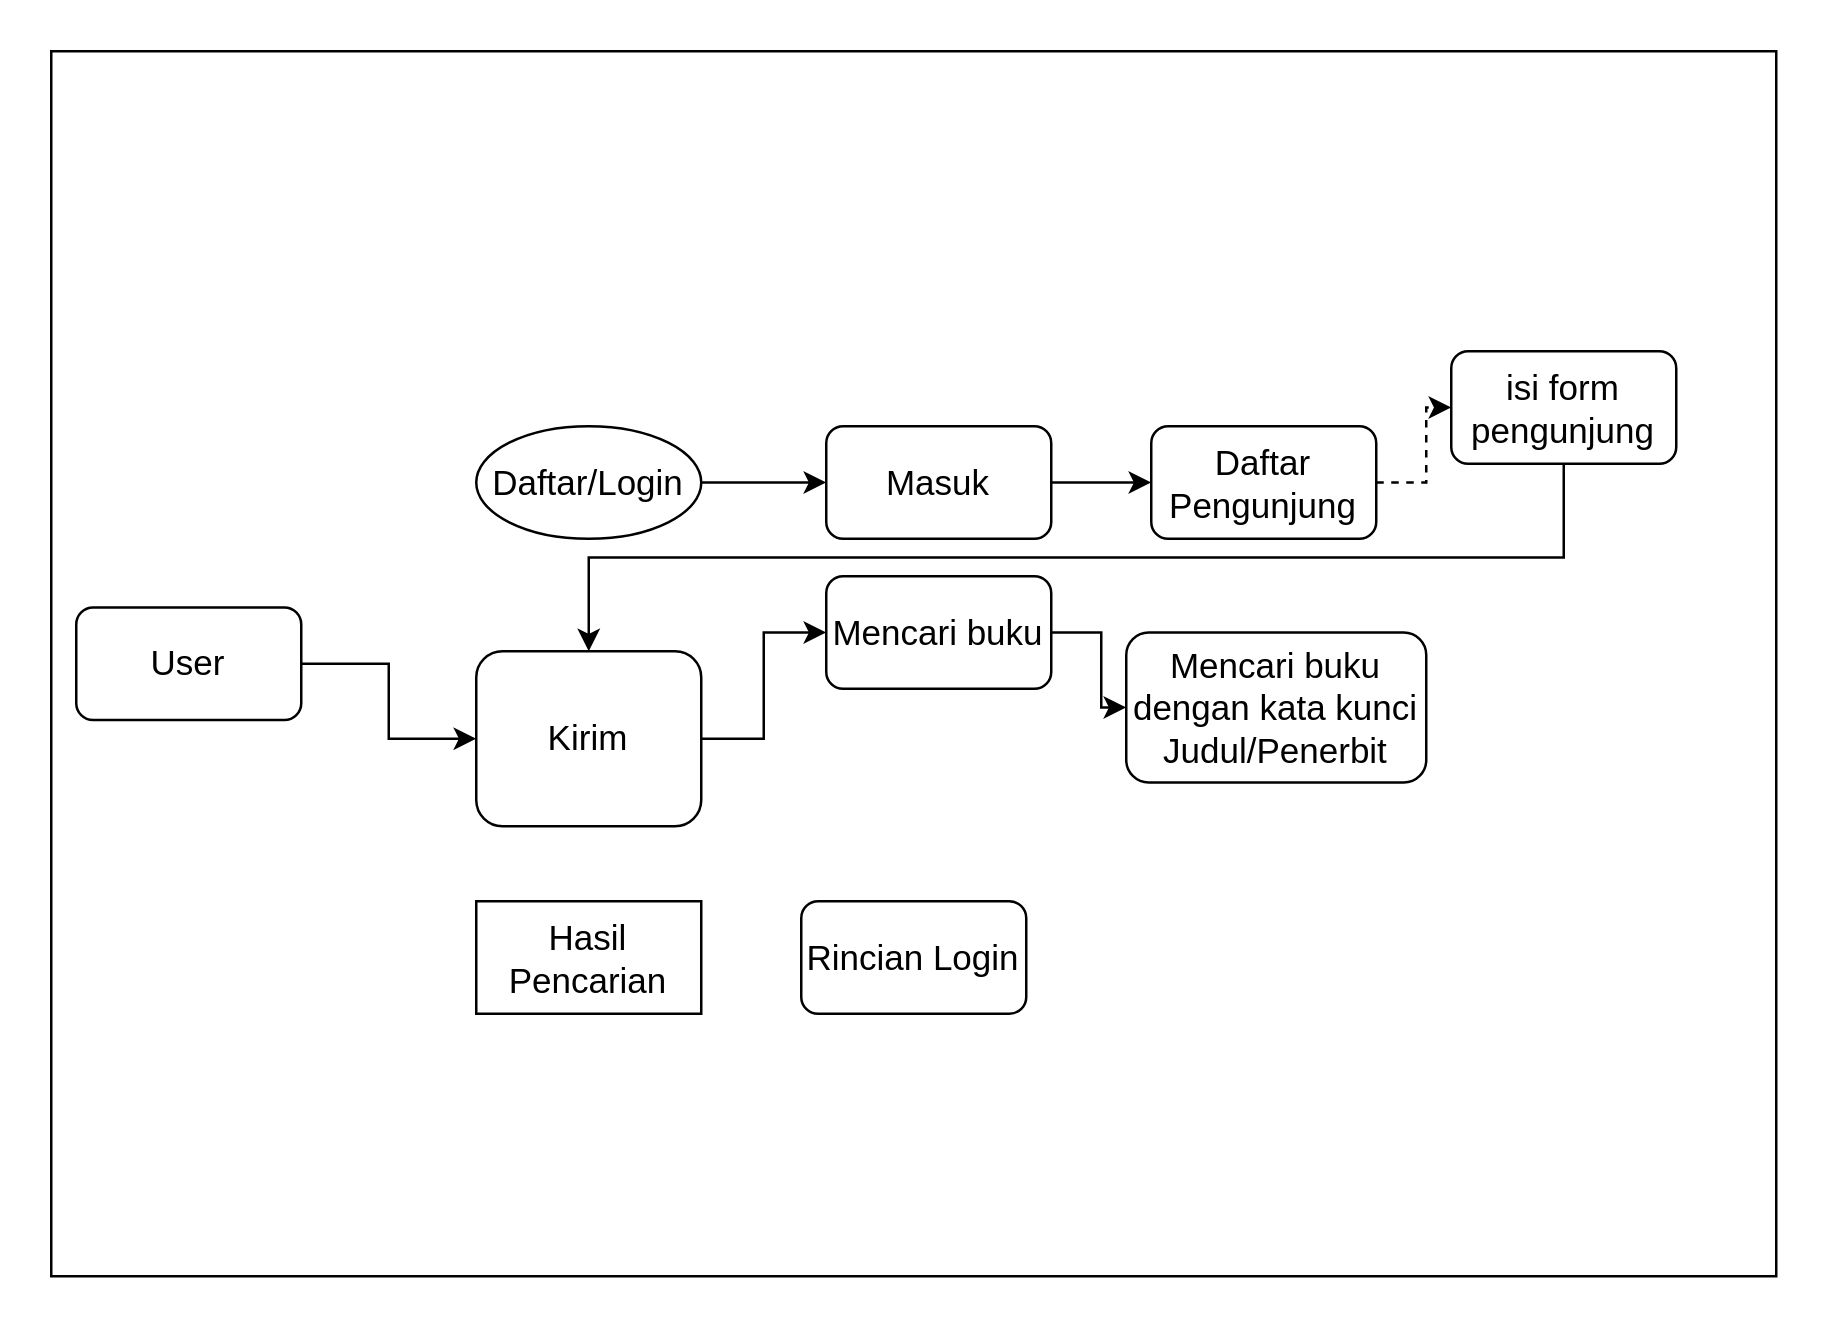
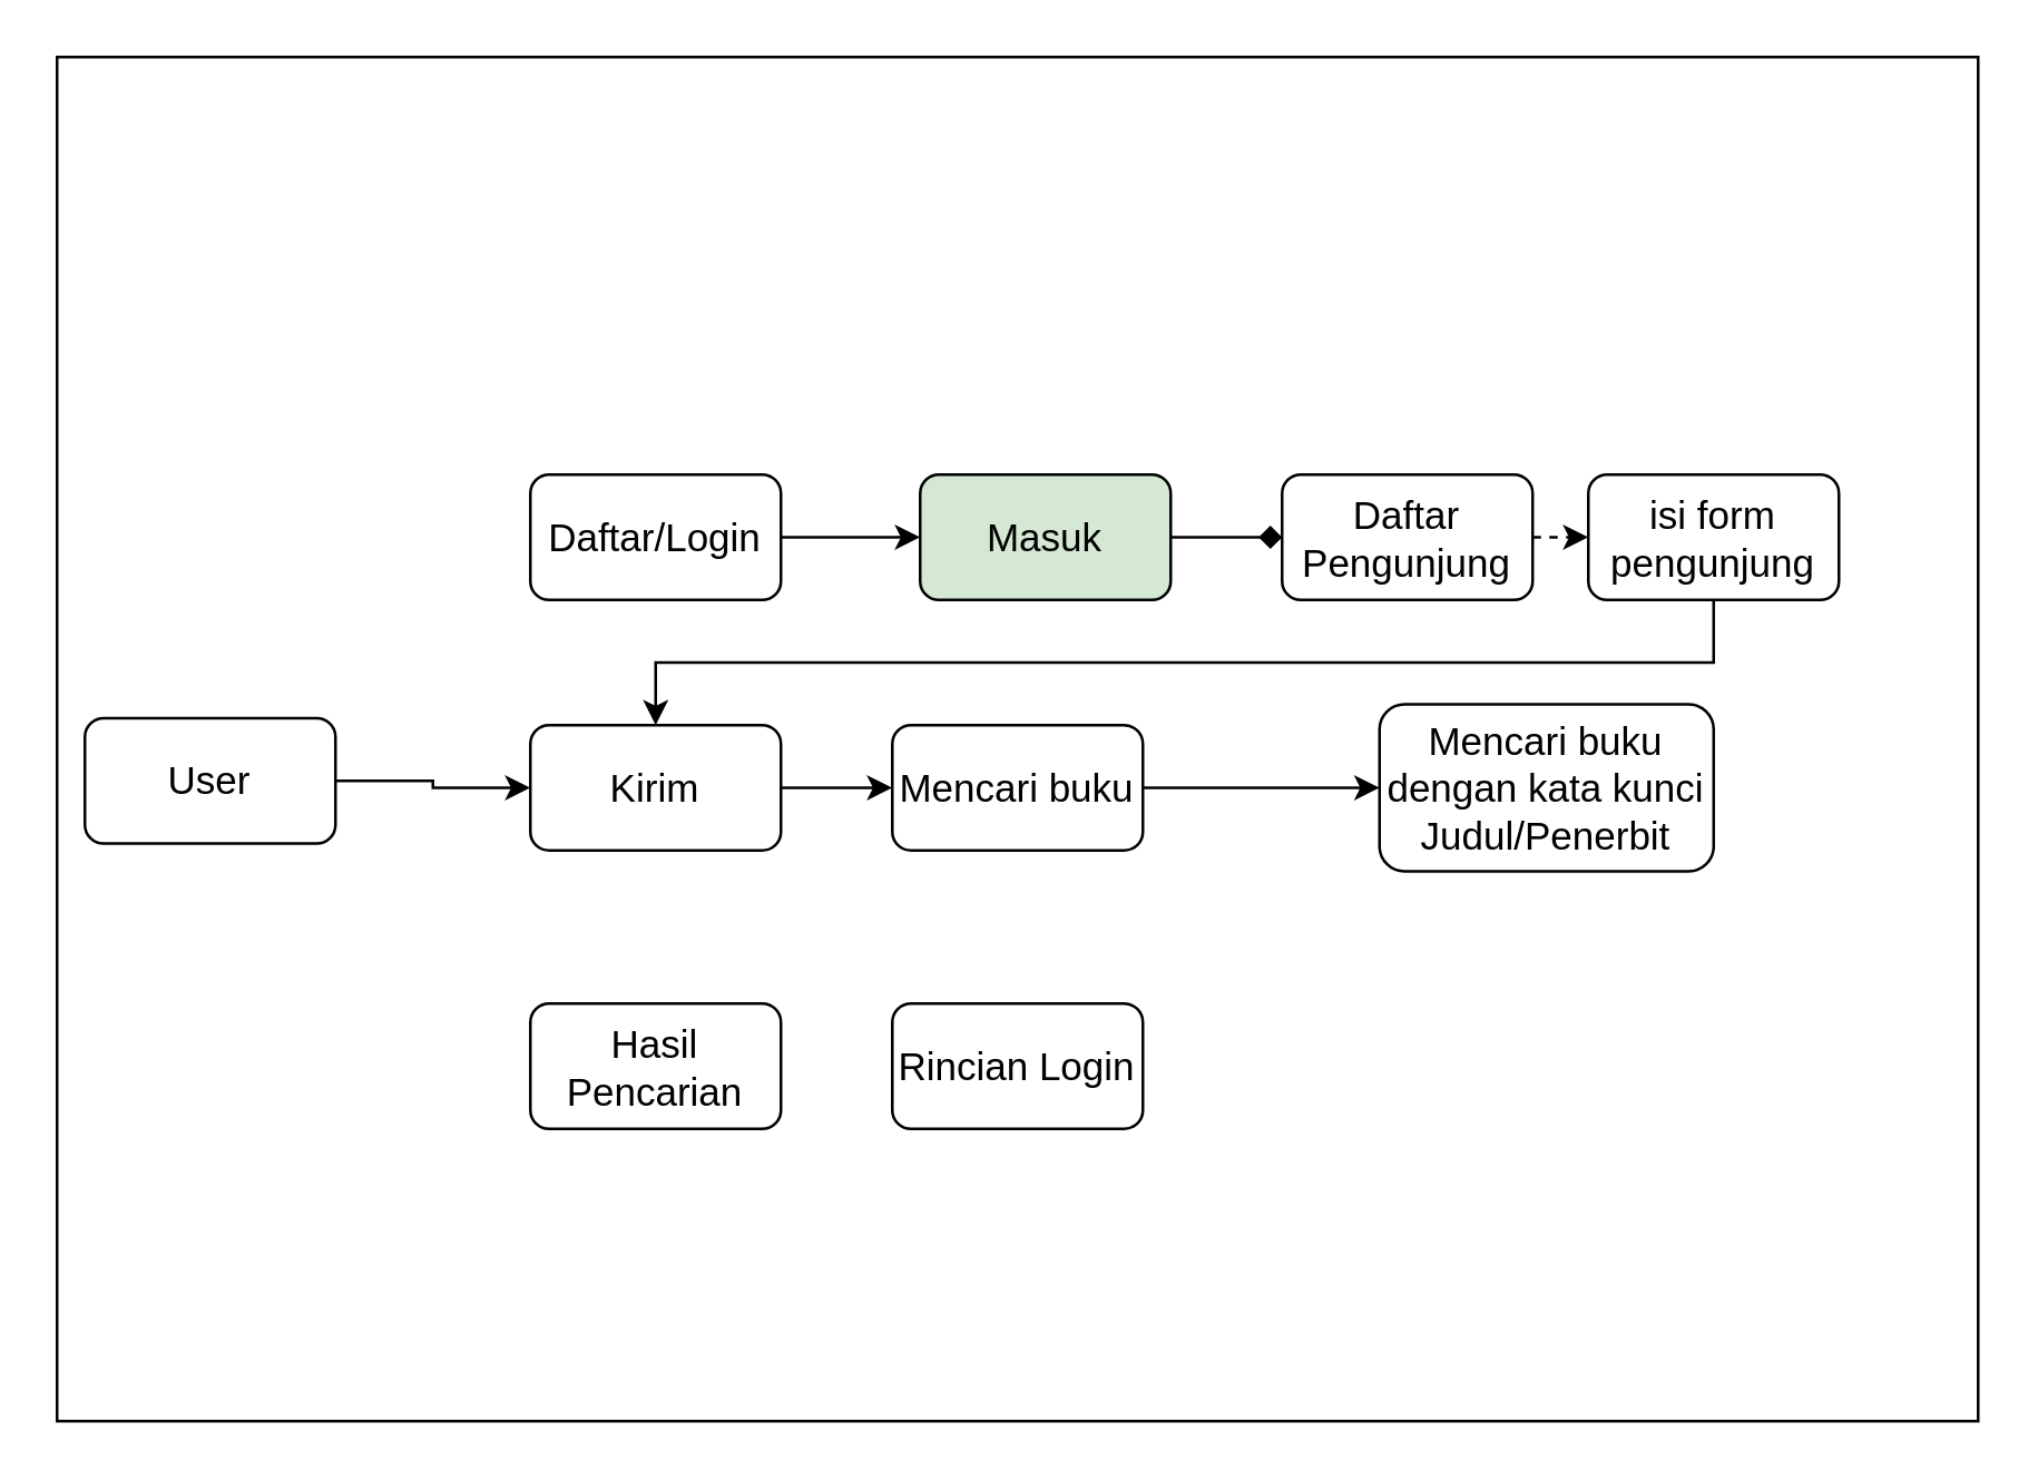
- <mxCell id="12" value="&lt;span style=&quot;font-size: 14px;&quot;&gt;isi form pengunjung&lt;/span&gt;" style="rounded=1;whiteSpace=wrap;html=1;" vertex="1" parent="1"><mxGeometry x="580" y="140" width="90" height="45" as="geometry" /></mxCell>
+ <mxCell id="12" value="&lt;span style=&quot;font-size: 14px;&quot;&gt;isi form pengunjung&lt;/span&gt;" style="rounded=1;whiteSpace=wrap;html=1;" vertex="1" parent="1"><mxGeometry x="570" y="170" width="90" height="45" as="geometry" /></mxCell>
- <mxCell id="6" value="&lt;font style=&quot;font-size: 14px;&quot;&gt;Daftar/Login&lt;/font&gt;" style="ellipse;whiteSpace=wrap;html=1;" vertex="1" parent="1"><mxGeometry x="190" y="170" width="90" height="45" as="geometry" /></mxCell>
+ <mxCell id="6" value="&lt;font style=&quot;font-size: 14px;&quot;&gt;Daftar/Login&lt;/font&gt;" style="rounded=1;whiteSpace=wrap;html=1;" vertex="1" parent="1"><mxGeometry x="190" y="170" width="90" height="45" as="geometry" /></mxCell>
- <mxCell id="8" value="&lt;span style=&quot;font-size: 14px;&quot;&gt;Masuk&lt;/span&gt;" style="rounded=1;whiteSpace=wrap;html=1;" vertex="1" parent="1"><mxGeometry x="330" y="170" width="90" height="45" as="geometry" /></mxCell>
+ <mxCell id="8" value="&lt;span style=&quot;font-size: 14px;&quot;&gt;Masuk&lt;/span&gt;" style="rounded=1;whiteSpace=wrap;html=1;fillColor=#d5e8d4;" vertex="1" parent="1"><mxGeometry x="330" y="170" width="90" height="45" as="geometry" /></mxCell>
- <mxCell id="7" style="edgeStyle=orthogonalEdgeStyle;rounded=0;orthogonalLoop=1;jettySize=auto;html=1;exitX=1;exitY=0.5;exitDx=0;exitDy=0;entryX=0;entryY=0.5;entryDx=0;entryDy=0;" edge="1" parent="1" source="8" target="10"><mxGeometry relative="1" as="geometry" /></mxCell>
+ <mxCell id="7" style="edgeStyle=orthogonalEdgeStyle;rounded=0;orthogonalLoop=1;jettySize=auto;html=1;exitX=1;exitY=0.5;exitDx=0;exitDy=0;entryX=0;entryY=0.5;entryDx=0;entryDy=0;endArrow=diamond;" edge="1" parent="1" source="8" target="10"><mxGeometry relative="1" as="geometry" /></mxCell>
- <mxCell id="16" value="&lt;span style=&quot;font-size: 14px;&quot;&gt;Mencari buku&lt;br&gt;&lt;/span&gt;" style="rounded=1;whiteSpace=wrap;html=1;" vertex="1" parent="1"><mxGeometry x="330" y="230" width="90" height="45" as="geometry" /></mxCell>
+ <mxCell id="16" value="&lt;span style=&quot;font-size: 14px;&quot;&gt;Mencari buku&lt;br&gt;&lt;/span&gt;" style="rounded=1;whiteSpace=wrap;html=1;" vertex="1" parent="1"><mxGeometry x="320" y="260" width="90" height="45" as="geometry" /></mxCell>
- <mxCell id="4" value="&lt;font style=&quot;font-size: 14px;&quot;&gt;User&lt;/font&gt;" style="rounded=1;whiteSpace=wrap;html=1;" vertex="1" parent="1"><mxGeometry x="30" y="242.5" width="90" height="45" as="geometry" /></mxCell>
+ <mxCell id="4" value="&lt;font style=&quot;font-size: 14px;&quot;&gt;User&lt;/font&gt;" style="rounded=1;whiteSpace=wrap;html=1;" vertex="1" parent="1"><mxGeometry x="30" y="257.5" width="90" height="45" as="geometry" /></mxCell>
- <mxCell id="17" value="&lt;span style=&quot;font-size: 14px;&quot;&gt;Mencari buku dengan kata kunci Judul/Penerbit&lt;br&gt;&lt;/span&gt;" style="rounded=1;whiteSpace=wrap;html=1;" vertex="1" parent="1"><mxGeometry x="450" y="252.5" width="120" height="60" as="geometry" /></mxCell>
+ <mxCell id="17" value="&lt;span style=&quot;font-size: 14px;&quot;&gt;Mencari buku dengan kata kunci Judul/Penerbit&lt;br&gt;&lt;/span&gt;" style="rounded=1;whiteSpace=wrap;html=1;" vertex="1" parent="1"><mxGeometry x="495" y="252.5" width="120" height="60" as="geometry" /></mxCell>
- <mxCell id="14" value="&lt;span style=&quot;font-size: 14px;&quot;&gt;Kirim&lt;br&gt;&lt;/span&gt;" style="rounded=1;whiteSpace=wrap;html=1;" vertex="1" parent="1"><mxGeometry x="190" y="260" width="90" height="70" as="geometry" /></mxCell>
+ <mxCell id="14" value="&lt;span style=&quot;font-size: 14px;&quot;&gt;Kirim&lt;br&gt;&lt;/span&gt;" style="rounded=1;whiteSpace=wrap;html=1;" vertex="1" parent="1"><mxGeometry x="190" y="260" width="90" height="45" as="geometry" /></mxCell>
- <mxCell id="18" value="&lt;span style=&quot;font-size: 14px;&quot;&gt;Hasil Pencarian&lt;br&gt;&lt;/span&gt;" style="whiteSpace=wrap;html=1;rounded=0;" vertex="1" parent="1"><mxGeometry x="190" y="360" width="90" height="45" as="geometry" /></mxCell>
+ <mxCell id="18" value="&lt;span style=&quot;font-size: 14px;&quot;&gt;Hasil Pencarian&lt;br&gt;&lt;/span&gt;" style="rounded=1;whiteSpace=wrap;html=1;" vertex="1" parent="1"><mxGeometry x="190" y="360" width="90" height="45" as="geometry" /></mxCell>
